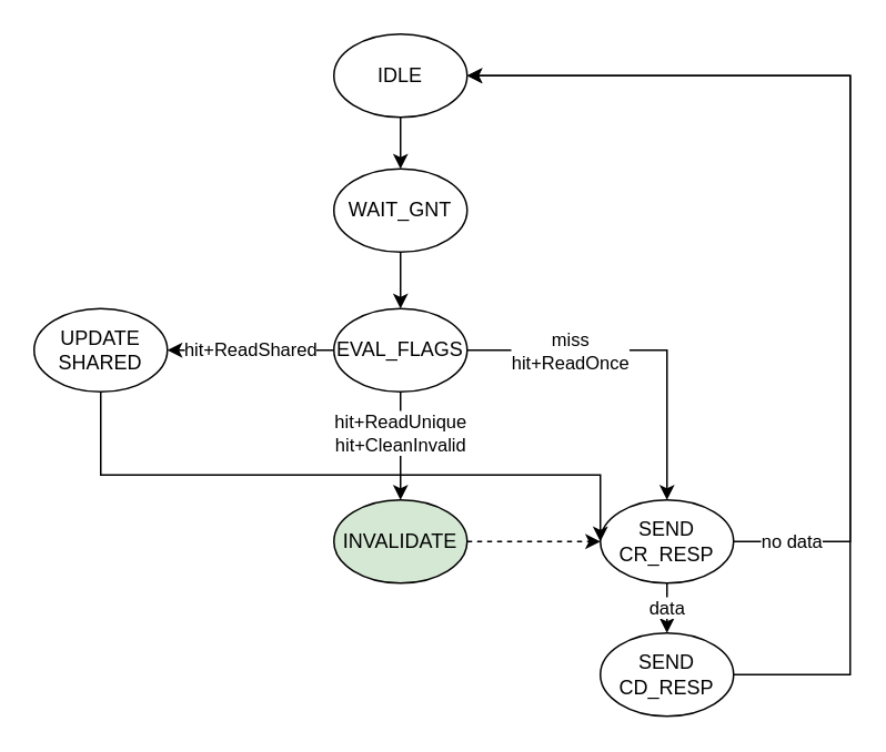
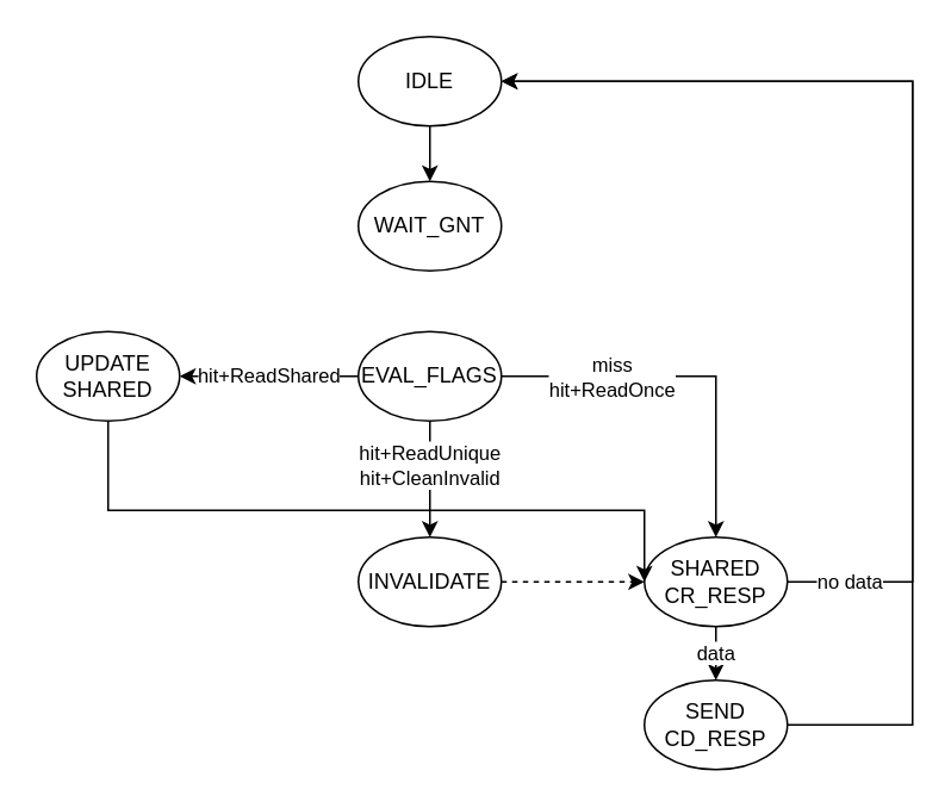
- <mxCell id="4" value="" style="edgeStyle=orthogonalEdgeStyle;rounded=0;orthogonalLoop=1;jettySize=auto;html=1;" parent="1" source="5" target="13" edge="1"><mxGeometry relative="1" as="geometry" /></mxCell>
- <mxCell id="19" value="INVALIDATE" style="ellipse;whiteSpace=wrap;html=1;fillColor=#d5e8d4;" parent="1" vertex="1"><mxGeometry x="200" y="300" width="80" height="50" as="geometry" /></mxCell>
+ <mxCell id="19" value="INVALIDATE" style="ellipse;whiteSpace=wrap;html=1;" parent="1" vertex="1"><mxGeometry x="200" y="300" width="80" height="50" as="geometry" /></mxCell>
- <mxCell id="8" value="SEND&lt;br&gt;CR_RESP" style="ellipse;whiteSpace=wrap;html=1;" parent="1" vertex="1"><mxGeometry x="360" y="300" width="80" height="50" as="geometry" /></mxCell>
+ <mxCell id="8" value="SHARED&lt;br&gt;CR_RESP" style="ellipse;whiteSpace=wrap;html=1;" parent="1" vertex="1"><mxGeometry x="360" y="300" width="80" height="50" as="geometry" /></mxCell>
